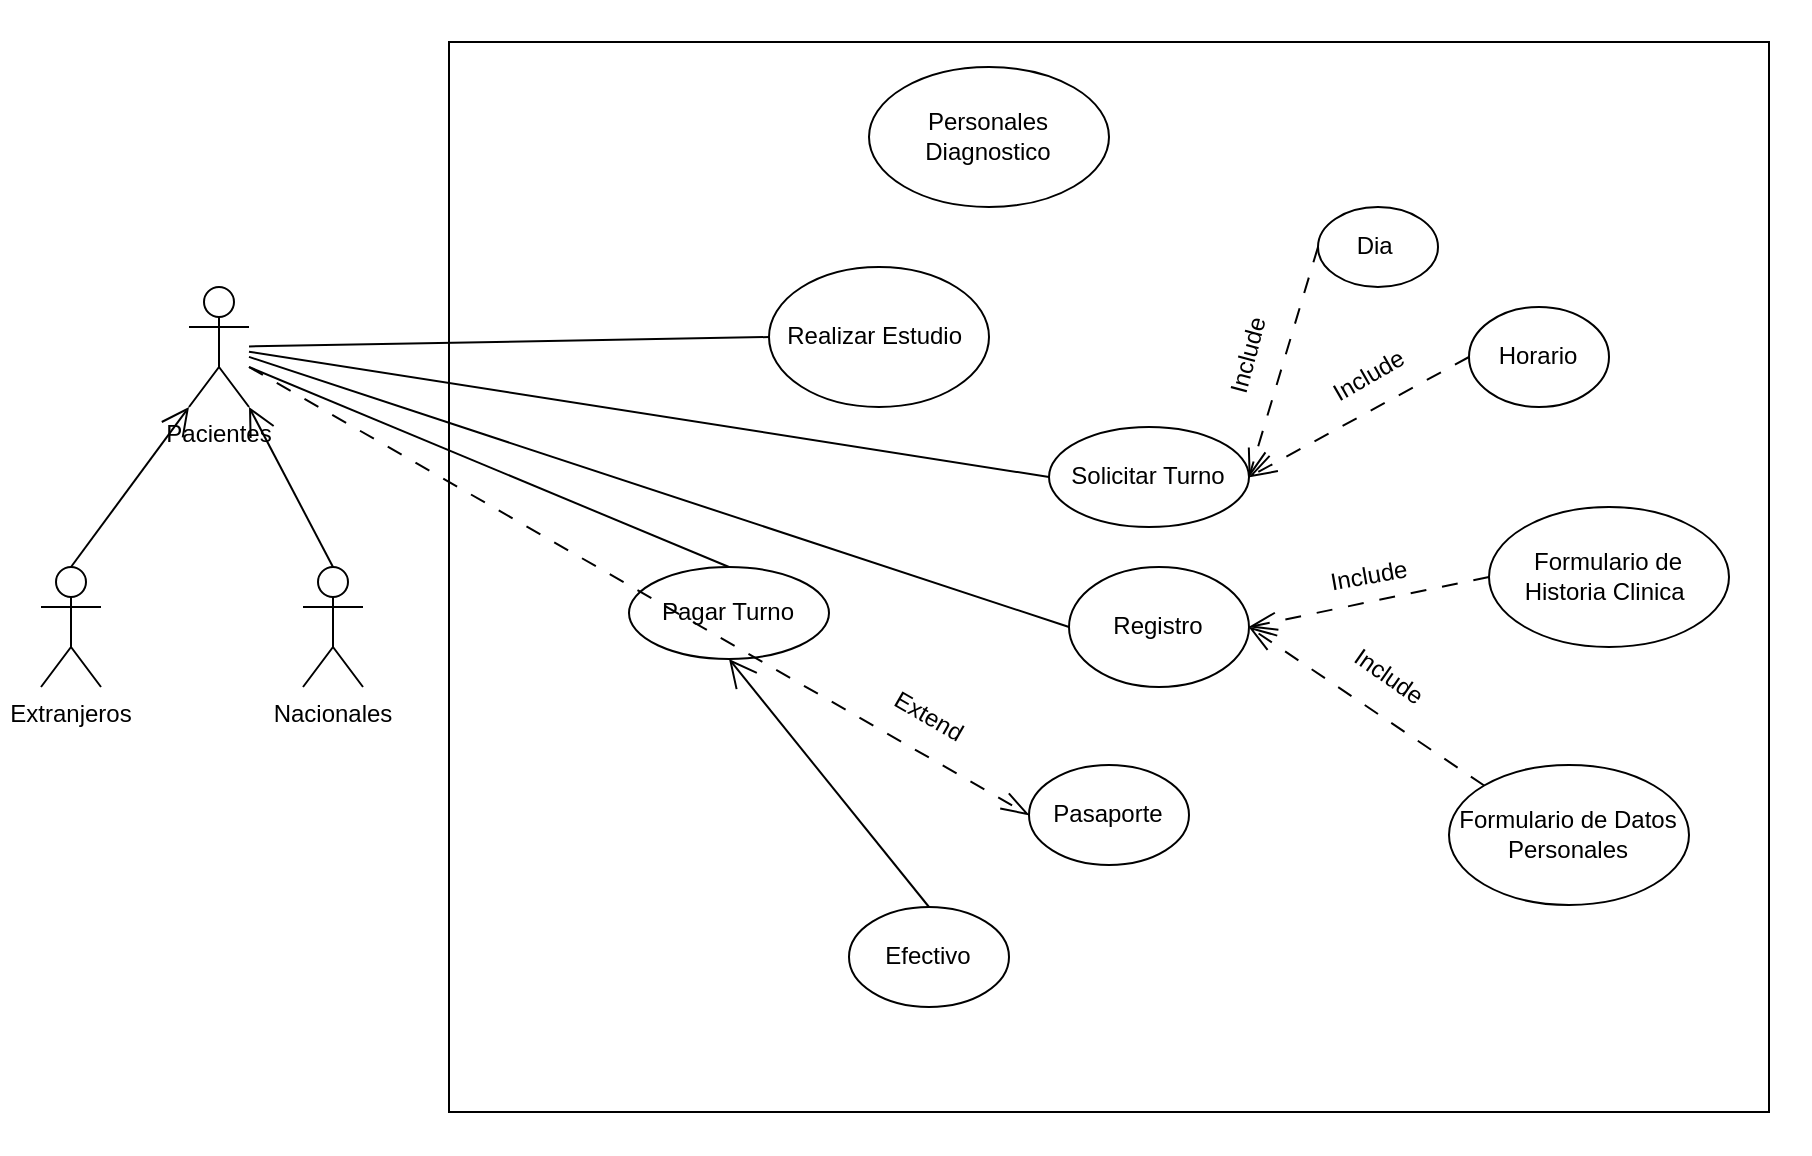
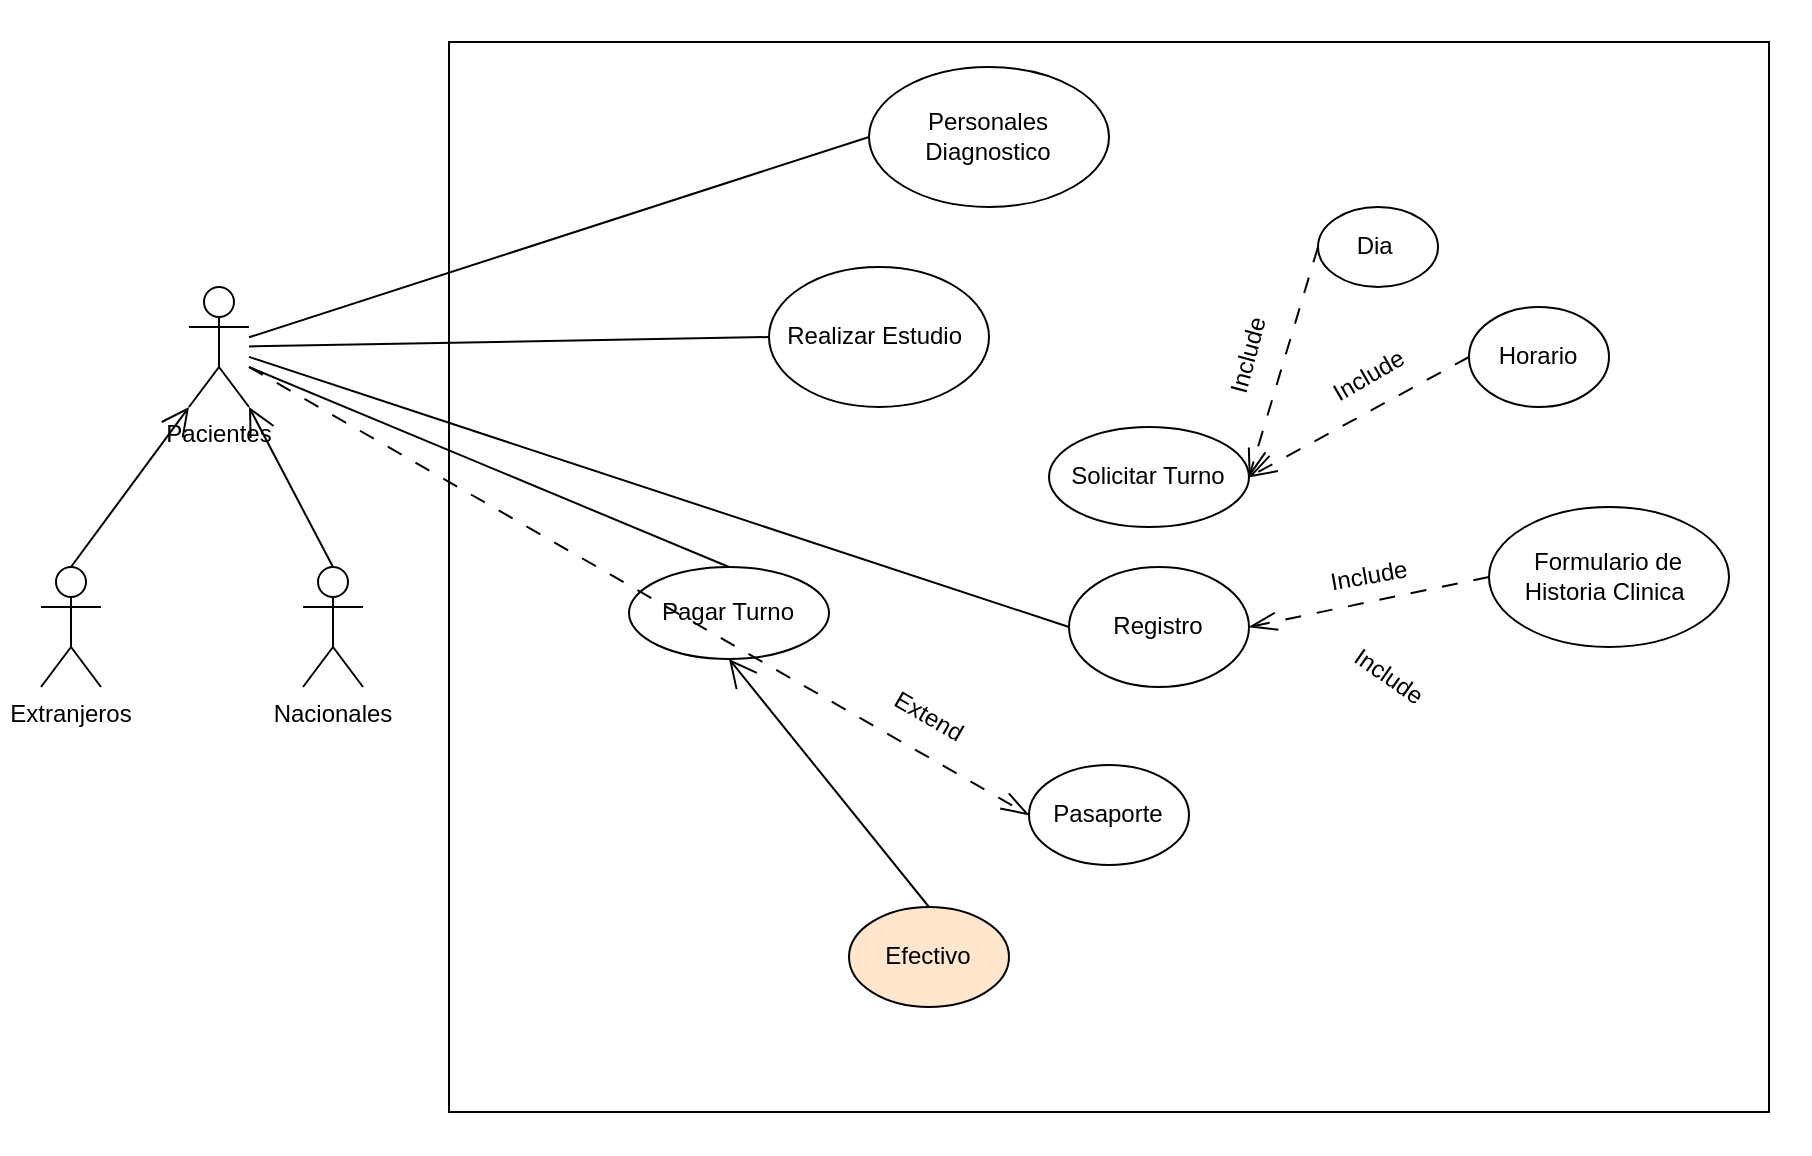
+ <mxCell id="25" value="" style="endArrow=none;endFill=0;endSize=12;html=1;rounded=0;entryX=0;entryY=0.5;entryDx=0;entryDy=0;" parent="1" source="3" target="20" edge="1"><mxGeometry width="160" relative="1" as="geometry"><mxPoint x="124" y="193" as="sourcePoint" /><mxPoint x="244" y="135" as="targetPoint" /></mxGeometry></mxCell>
- <mxCell id="21" value="" style="endArrow=none;endFill=0;endSize=12;html=1;rounded=0;entryX=0;entryY=0.5;entryDx=0;entryDy=0;" parent="1" source="3" target="16" edge="1"><mxGeometry width="160" relative="1" as="geometry"><mxPoint x="324" y="263" as="sourcePoint" /><mxPoint x="484" y="263" as="targetPoint" /></mxGeometry></mxCell>
- <mxCell id="29" value="" style="endArrow=openThin;endFill=0;endSize=12;html=1;rounded=0;exitX=0;exitY=0;exitDx=0;exitDy=0;entryX=1;entryY=0.5;entryDx=0;entryDy=0;dashed=1;dashPattern=8 8;" parent="1" source="13" target="12" edge="1"><mxGeometry width="160" relative="1" as="geometry"><mxPoint x="484" y="263" as="sourcePoint" /><mxPoint x="324" y="263" as="targetPoint" /></mxGeometry></mxCell>
- <mxCell id="13" value="Formulario de Datos Personales" style="ellipse;whiteSpace=wrap;html=1;" parent="1" vertex="1"><mxGeometry x="724" y="382" width="120" height="70" as="geometry" /></mxCell>
- <mxCell id="10" value="Efectivo" style="ellipse;whiteSpace=wrap;html=1;" parent="1" vertex="1"><mxGeometry x="424" y="453" width="80" height="50" as="geometry" /></mxCell>
+ <mxCell id="10" value="Efectivo" style="ellipse;whiteSpace=wrap;html=1;fillColor=#ffe6cc;" parent="1" vertex="1"><mxGeometry x="424" y="453" width="80" height="50" as="geometry" /></mxCell>
